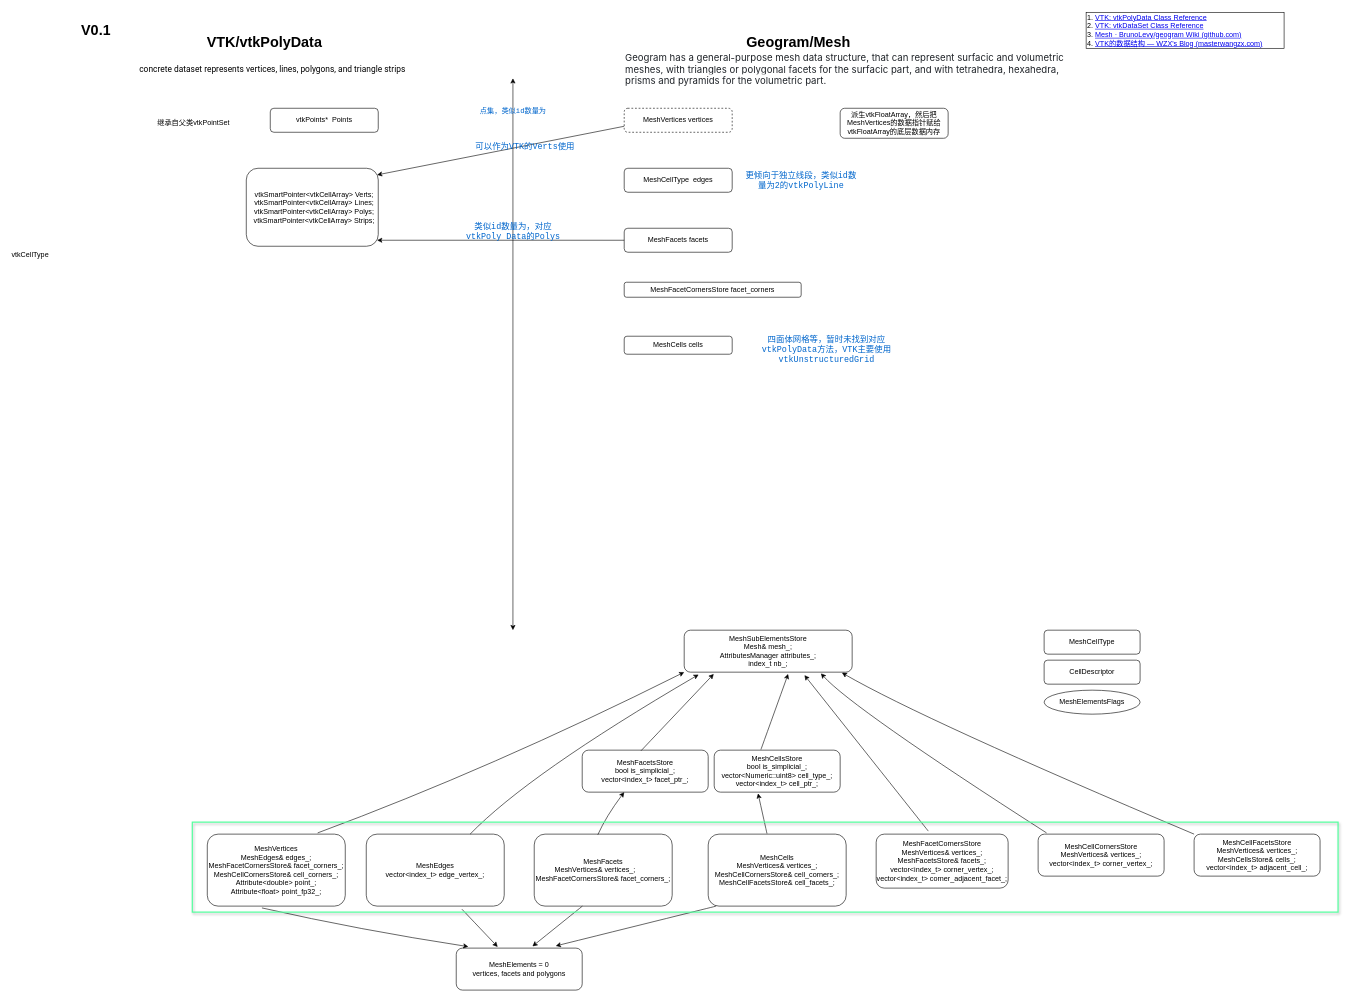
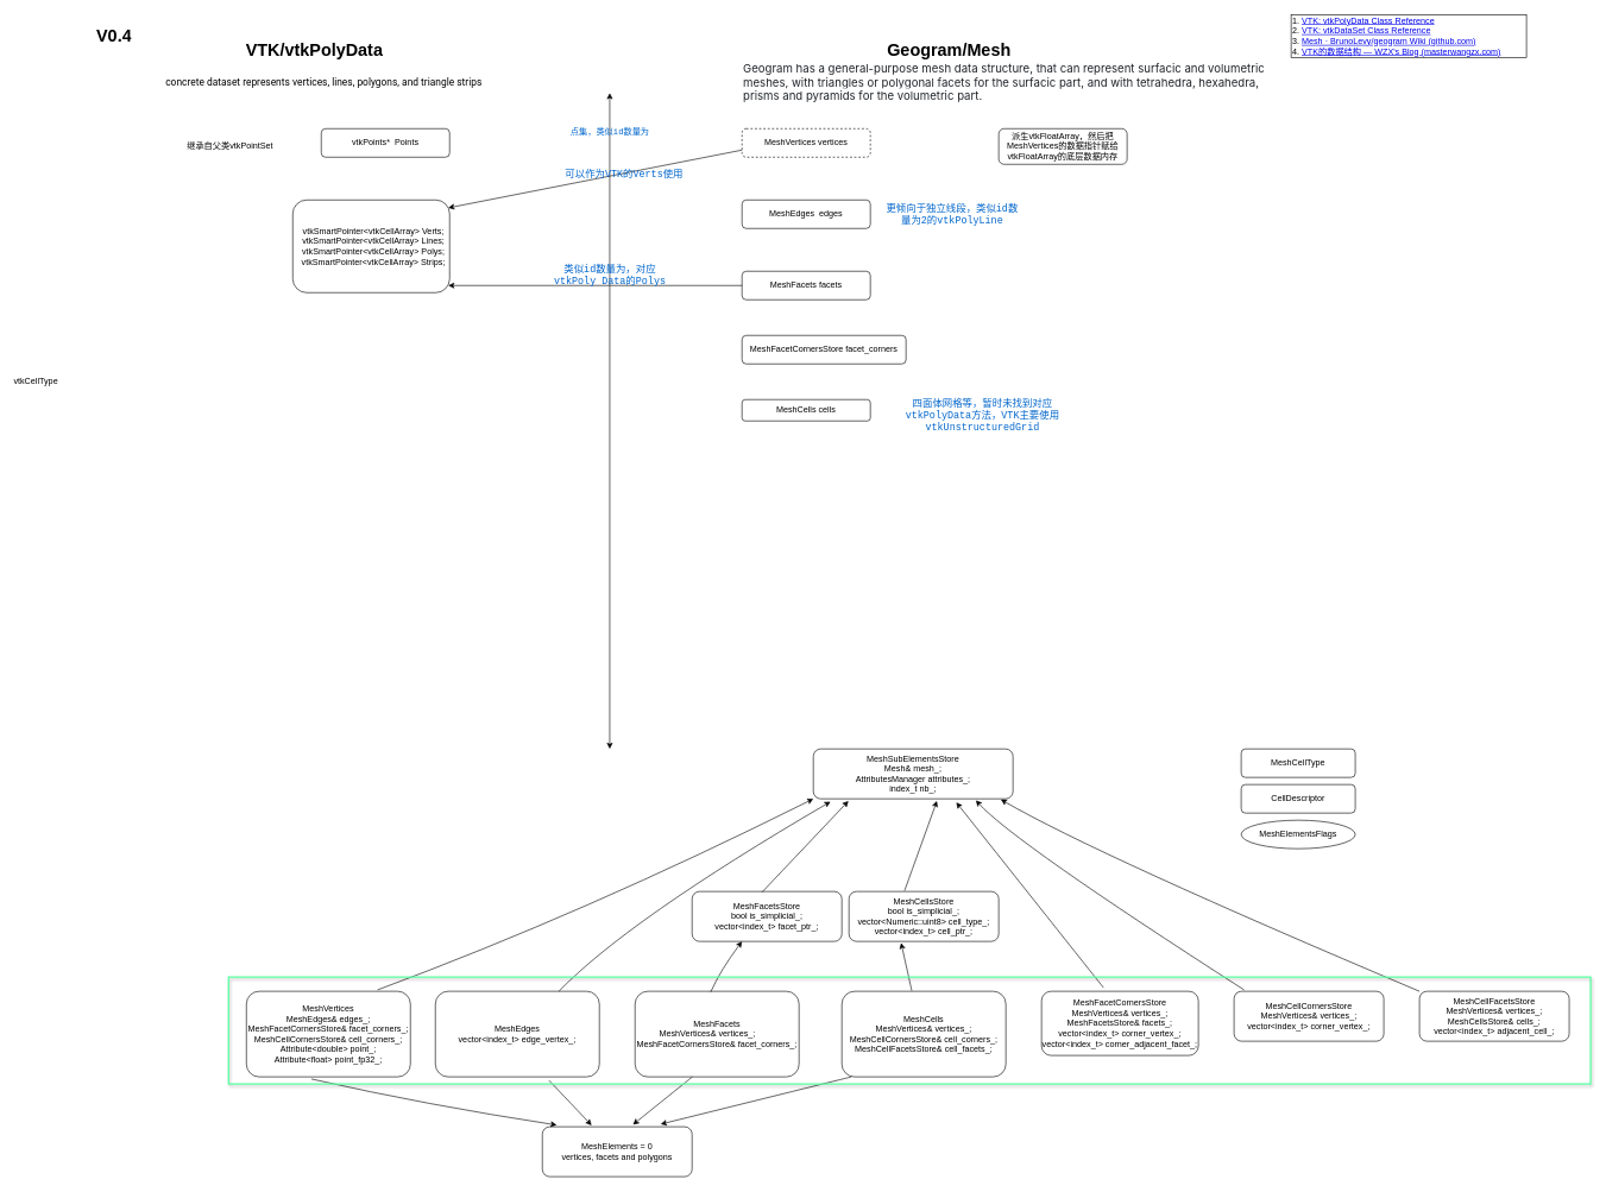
- <mxCell id="25" value="&lt;h1&gt;V0.1&lt;/h1&gt;" style="text;html=1;spacing=5;spacingTop=-20;whiteSpace=wrap;overflow=hidden;rounded=0;" parent="1" vertex="1"><mxGeometry x="130" y="30" width="70" height="40" as="geometry" /></mxCell>
+ <mxCell id="25" value="&lt;h1&gt;V0.4&lt;/h1&gt;" style="text;html=1;spacing=5;spacingTop=-20;whiteSpace=wrap;overflow=hidden;rounded=0;" parent="1" vertex="1"><mxGeometry x="130" y="30" width="70" height="40" as="geometry" /></mxCell>
- <mxCell id="5" value="MeshCellType&amp;nbsp; edges" style="rounded=1;whiteSpace=wrap;html=1;fillColor=none;" parent="1" vertex="1"><mxGeometry x="1040" y="280" width="180" height="40" as="geometry" /></mxCell>
+ <mxCell id="5" value="MeshEdges&amp;nbsp; edges" style="rounded=1;whiteSpace=wrap;html=1;fillColor=none;" parent="1" vertex="1"><mxGeometry x="1040" y="280" width="180" height="40" as="geometry" /></mxCell>
- <mxCell id="17" value="vtkCellType" style="text;html=1;align=center;verticalAlign=middle;whiteSpace=wrap;rounded=0;" parent="1" vertex="1"><mxGeometry x="20" y="410" width="60" height="30" as="geometry" /></mxCell>
+ <mxCell id="17" value="vtkCellType" style="text;html=1;align=center;verticalAlign=middle;whiteSpace=wrap;rounded=0;" parent="1" vertex="1"><mxGeometry x="20" y="520" width="60" height="30" as="geometry" /></mxCell>
- <mxCell id="13" value="MeshFacetCornersStore facet_corners" style="rounded=1;whiteSpace=wrap;html=1;fillColor=none;" parent="1" vertex="1"><mxGeometry x="1040" y="470" width="295" height="25" as="geometry" /></mxCell>
+ <mxCell id="13" value="MeshFacetCornersStore facet_corners" style="rounded=1;whiteSpace=wrap;html=1;fillColor=none;" parent="1" vertex="1"><mxGeometry x="1040" y="470" width="230" height="40" as="geometry" /></mxCell>
